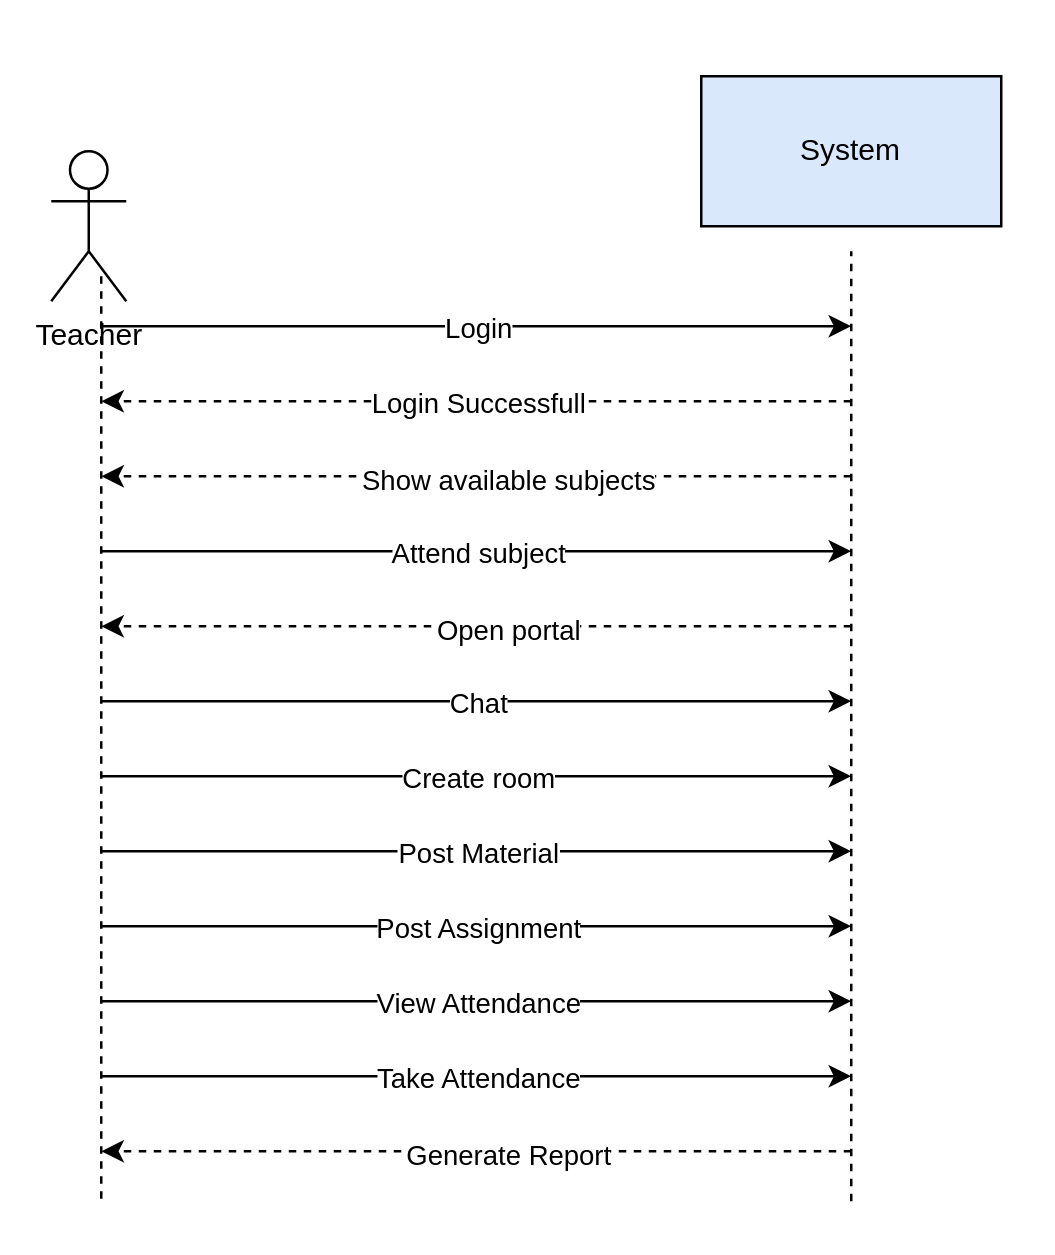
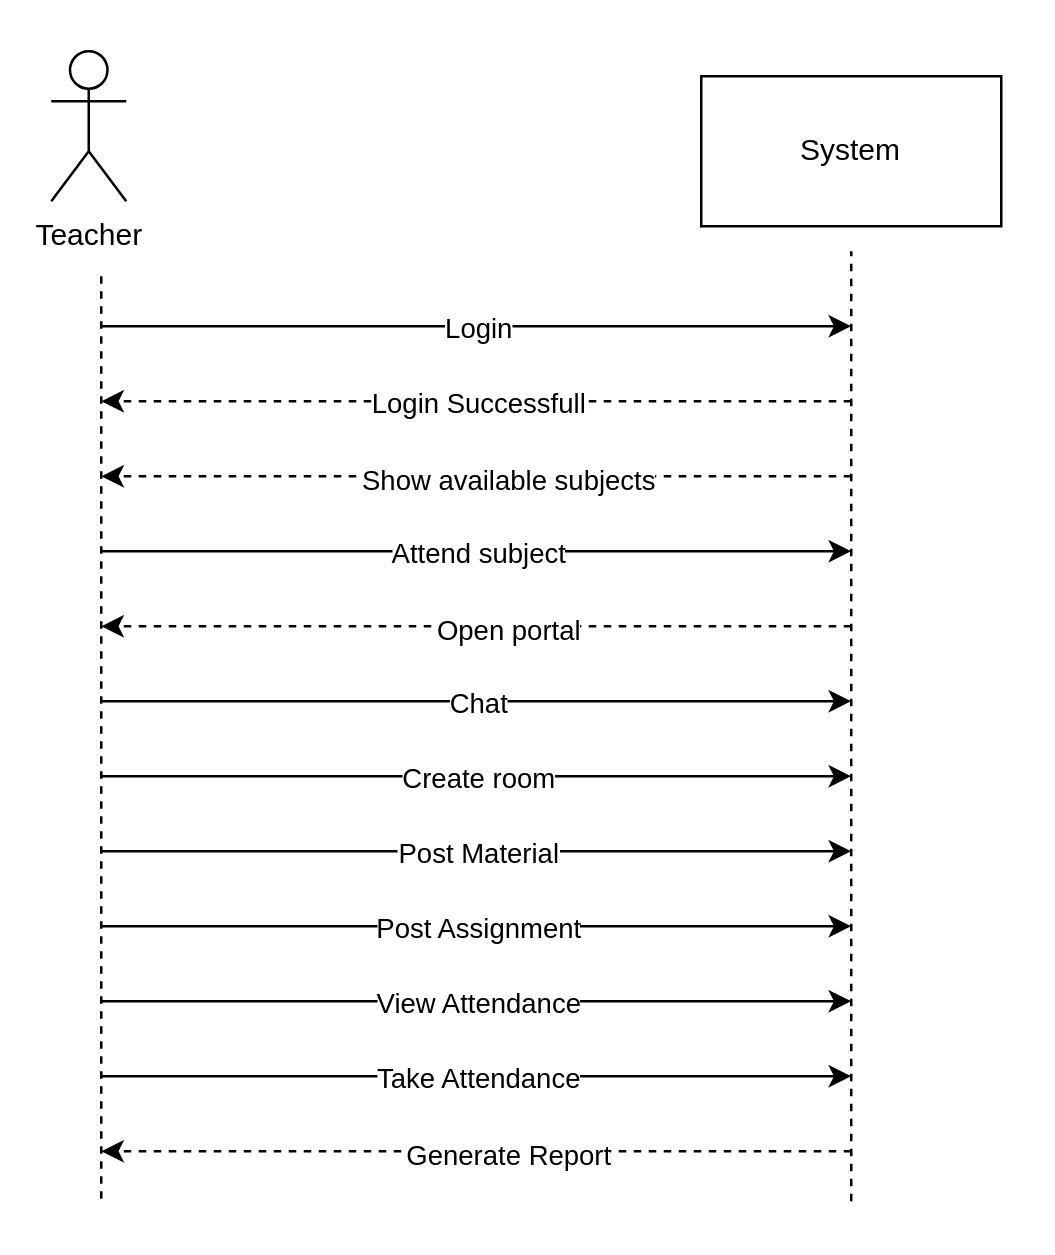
- <mxCell id="3" value="System" style="rounded=0;whiteSpace=wrap;html=1;fillColor=#dae8fc;" parent="1" vertex="1"><mxGeometry x="280" y="30" width="120" height="60" as="geometry" /></mxCell>
+ <mxCell id="3" value="System" style="rounded=0;whiteSpace=wrap;html=1;" parent="1" vertex="1"><mxGeometry x="280" y="30" width="120" height="60" as="geometry" /></mxCell>
- <mxCell id="2" value="Teacher" style="shape=umlActor;verticalLabelPosition=bottom;verticalAlign=top;html=1;outlineConnect=0;" parent="1" vertex="1"><mxGeometry x="20" y="60" width="30" height="60" as="geometry" /></mxCell>
+ <mxCell id="2" value="Teacher" style="shape=umlActor;verticalLabelPosition=bottom;verticalAlign=top;html=1;outlineConnect=0;" parent="1" vertex="1"><mxGeometry x="20" y="20" width="30" height="60" as="geometry" /></mxCell>
